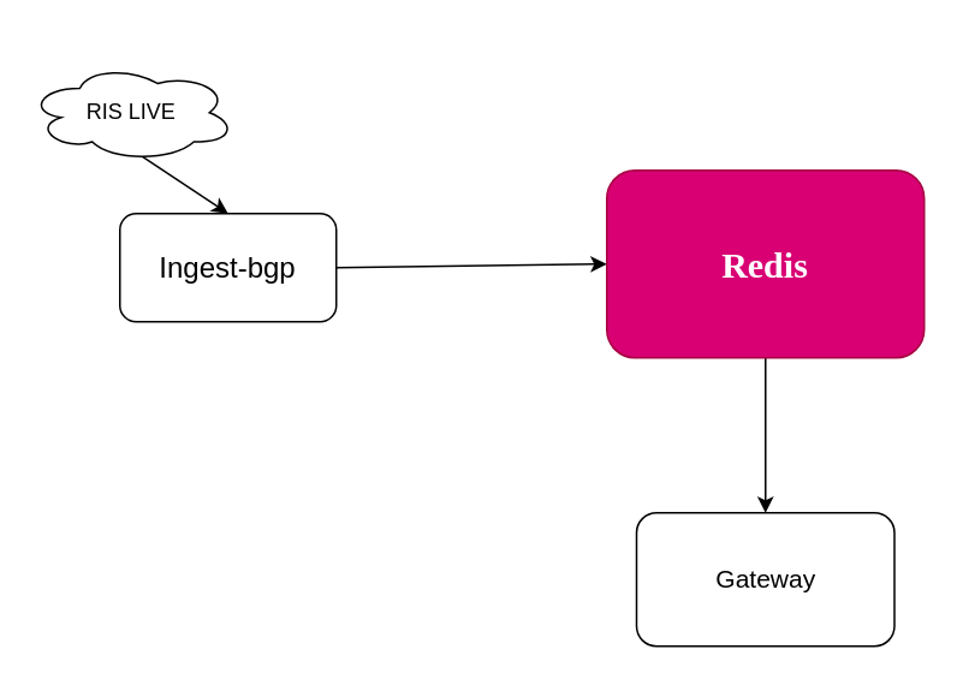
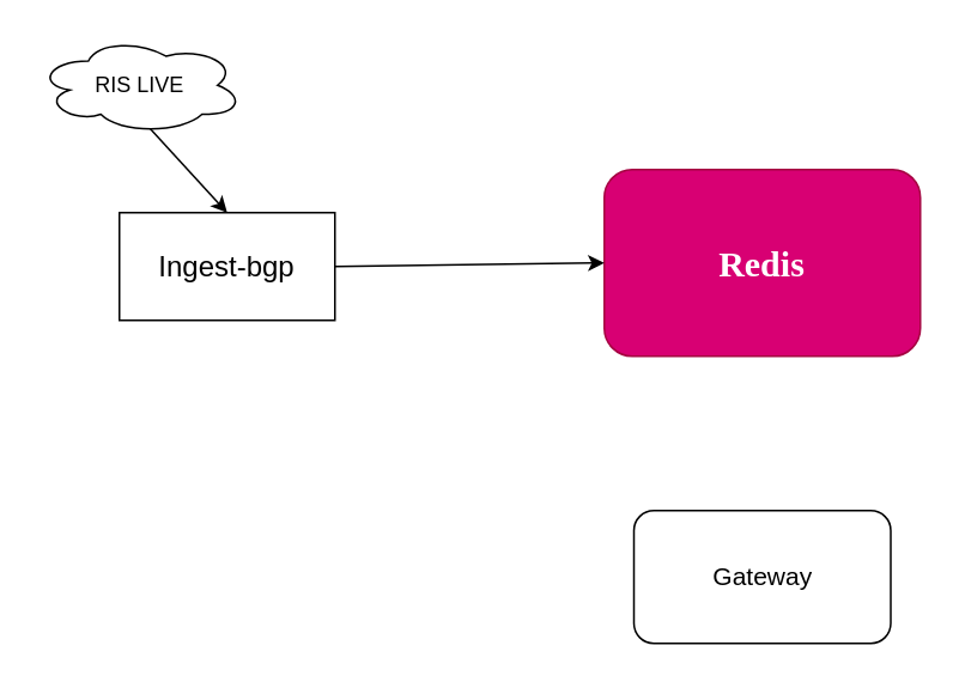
- <mxCell id="3" value="RIS LIVE" style="ellipse;shape=cloud;whiteSpace=wrap;html=1;" parent="1" vertex="1"><mxGeometry x="15" y="35" width="115" height="54" as="geometry" /></mxCell>
+ <mxCell id="3" value="RIS LIVE" style="ellipse;shape=cloud;whiteSpace=wrap;html=1;" parent="1" vertex="1"><mxGeometry x="20" y="20" width="115" height="54" as="geometry" /></mxCell>
- <mxCell id="7" value="Ingest-bgp" style="rounded=1;whiteSpace=wrap;html=1;fontSize=16;" parent="1" vertex="1"><mxGeometry x="66" y="118" width="120" height="60" as="geometry" /></mxCell>
+ <mxCell id="7" value="Ingest-bgp" style="whiteSpace=wrap;html=1;fontSize=16;rounded=0;" parent="1" vertex="1"><mxGeometry x="66" y="118" width="120" height="60" as="geometry" /></mxCell>
- <mxCell id="4" style="edgeStyle=none;html=1;entryX=0.5;entryY=0;entryDx=0;entryDy=0;" parent="1" source="5" target="8" edge="1"><mxGeometry relative="1" as="geometry" /></mxCell>
